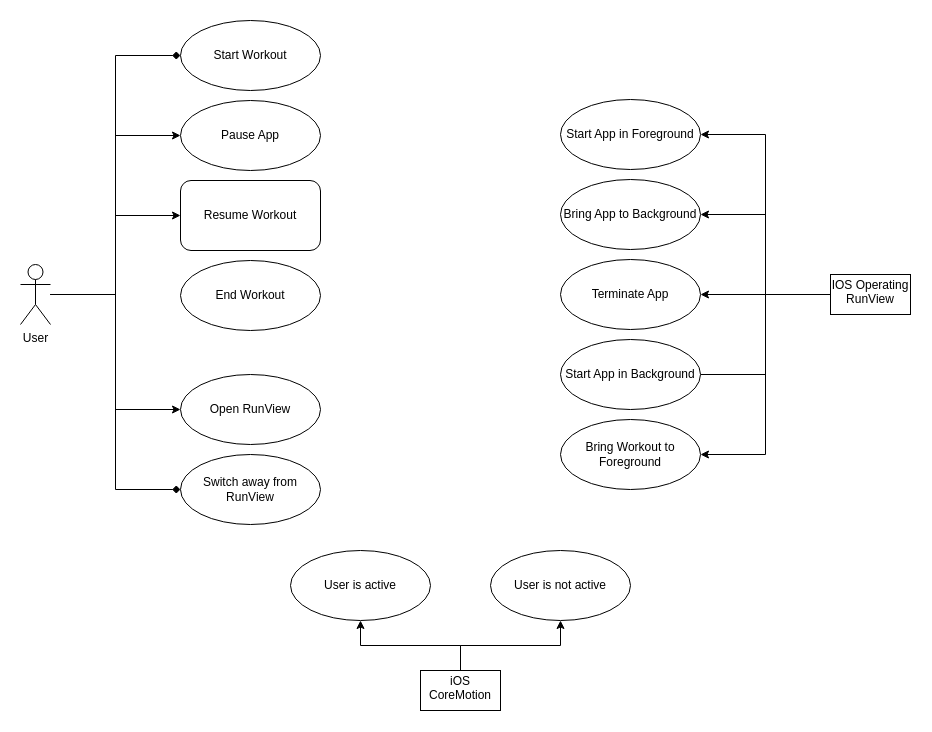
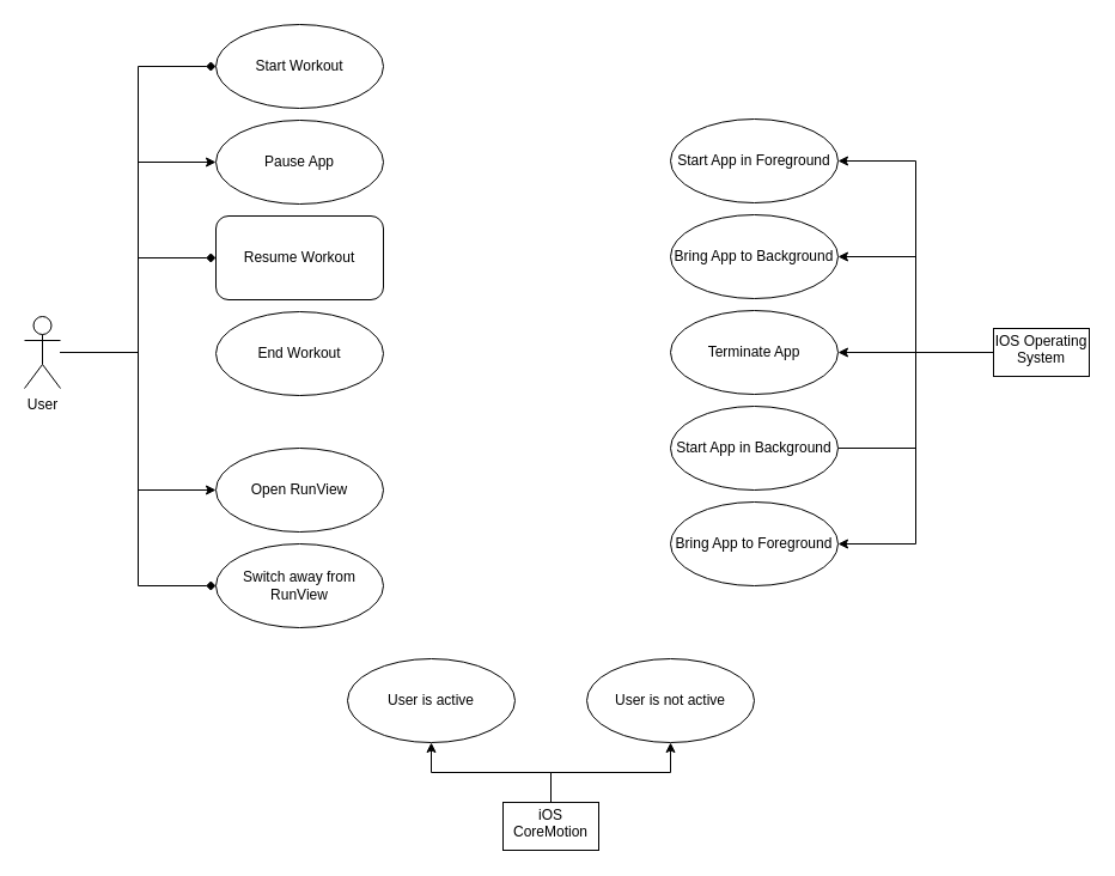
- <mxCell id="4" style="edgeStyle=orthogonalEdgeStyle;rounded=0;orthogonalLoop=1;jettySize=auto;html=1;entryX=0;entryY=0.5;entryDx=0;entryDy=0;" edge="1" parent="1" source="7" target="11"><mxGeometry relative="1" as="geometry" /></mxCell>
+ <mxCell id="4" style="edgeStyle=orthogonalEdgeStyle;rounded=0;orthogonalLoop=1;jettySize=auto;html=1;entryX=0;entryY=0.5;entryDx=0;entryDy=0;endArrow=diamond;" edge="1" parent="1" source="7" target="11"><mxGeometry relative="1" as="geometry" /></mxCell>
- <mxCell id="29" value="&lt;p style=&quot;margin: 0px ; margin-top: 4px ; text-align: center&quot;&gt;IOS Operating RunView&lt;/p&gt;" style="shape=rect;html=1;overflow=fill;html=1;whiteSpace=wrap;align=center;" vertex="1" parent="1"><mxGeometry x="830" y="274" width="80" height="40" as="geometry" /></mxCell>
+ <mxCell id="29" value="&lt;p style=&quot;margin: 0px ; margin-top: 4px ; text-align: center&quot;&gt;IOS Operating System&lt;/p&gt;" style="shape=rect;html=1;overflow=fill;html=1;whiteSpace=wrap;align=center;" vertex="1" parent="1"><mxGeometry x="830" y="274" width="80" height="40" as="geometry" /></mxCell>
- <mxCell id="23" value="Bring Workout to Foreground" style="ellipse;whiteSpace=wrap;html=1;" vertex="1" parent="1"><mxGeometry x="560" y="419" width="140" height="70" as="geometry" /></mxCell>
+ <mxCell id="23" value="Bring App to Foreground" style="ellipse;whiteSpace=wrap;html=1;" vertex="1" parent="1"><mxGeometry x="560" y="419" width="140" height="70" as="geometry" /></mxCell>
